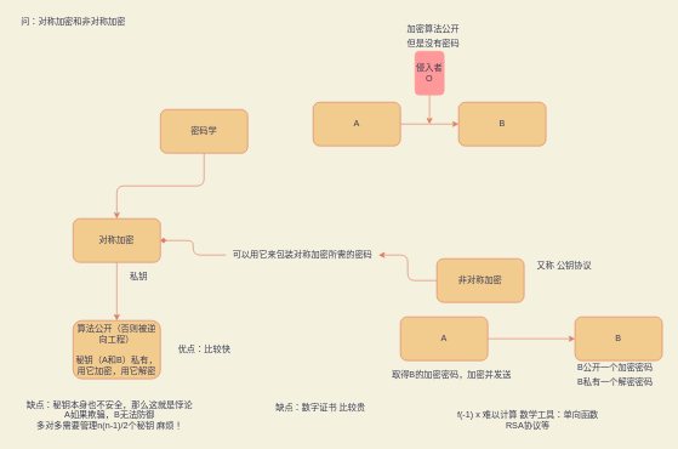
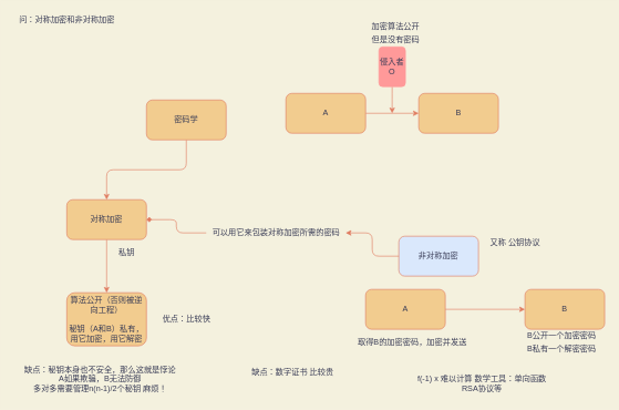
- <mxCell id="7" value="非对称加密" style="rounded=1;whiteSpace=wrap;html=1;sketch=0;strokeColor=#E07A5F;fillColor=#F2CC8F;fontColor=#393C56;" vertex="1" parent="1"><mxGeometry x="600" y="355" width="120" height="60" as="geometry" /></mxCell>
+ <mxCell id="7" value="非对称加密" style="rounded=1;whiteSpace=wrap;html=1;sketch=0;strokeColor=#E07A5F;fillColor=#dae8fc;fontColor=#393C56;" vertex="1" parent="1"><mxGeometry x="600" y="355" width="120" height="60" as="geometry" /></mxCell>
